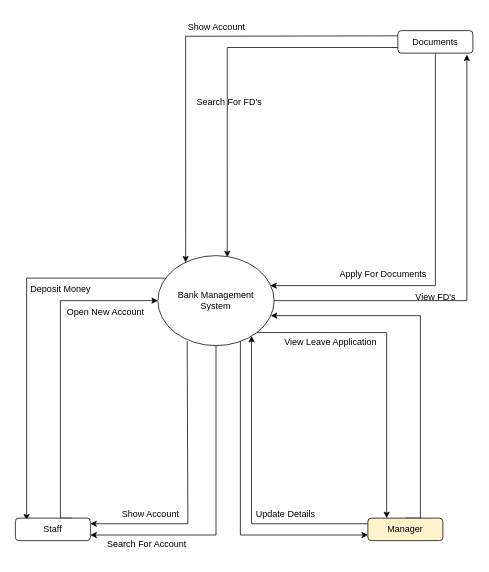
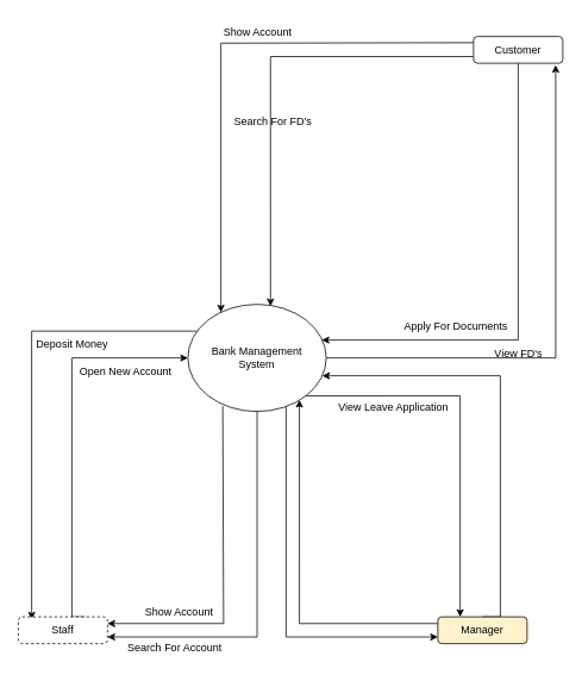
- <mxCell id="12" value="Documents" style="rounded=1;whiteSpace=wrap;html=1;" vertex="1" parent="1"><mxGeometry x="530" y="40" width="100" height="30" as="geometry" /></mxCell>
+ <mxCell id="12" value="Customer" style="rounded=1;whiteSpace=wrap;html=1;" vertex="1" parent="1"><mxGeometry x="530" y="40" width="100" height="30" as="geometry" /></mxCell>
- <mxCell id="23" value="Update Details" style="text;html=1;align=center;verticalAlign=middle;resizable=0;points=[];autosize=1;strokeColor=none;fillColor=none;" vertex="1" parent="1"><mxGeometry x="330" y="670" width="100" height="30" as="geometry" /></mxCell>
- <mxCell id="14" value="Staff" style="rounded=1;whiteSpace=wrap;html=1;" vertex="1" parent="1"><mxGeometry x="20" y="690" width="100" height="30" as="geometry" /></mxCell>
+ <mxCell id="14" value="Staff" style="rounded=1;whiteSpace=wrap;html=1;dashed=1;" vertex="1" parent="1"><mxGeometry x="20" y="690" width="100" height="30" as="geometry" /></mxCell>
